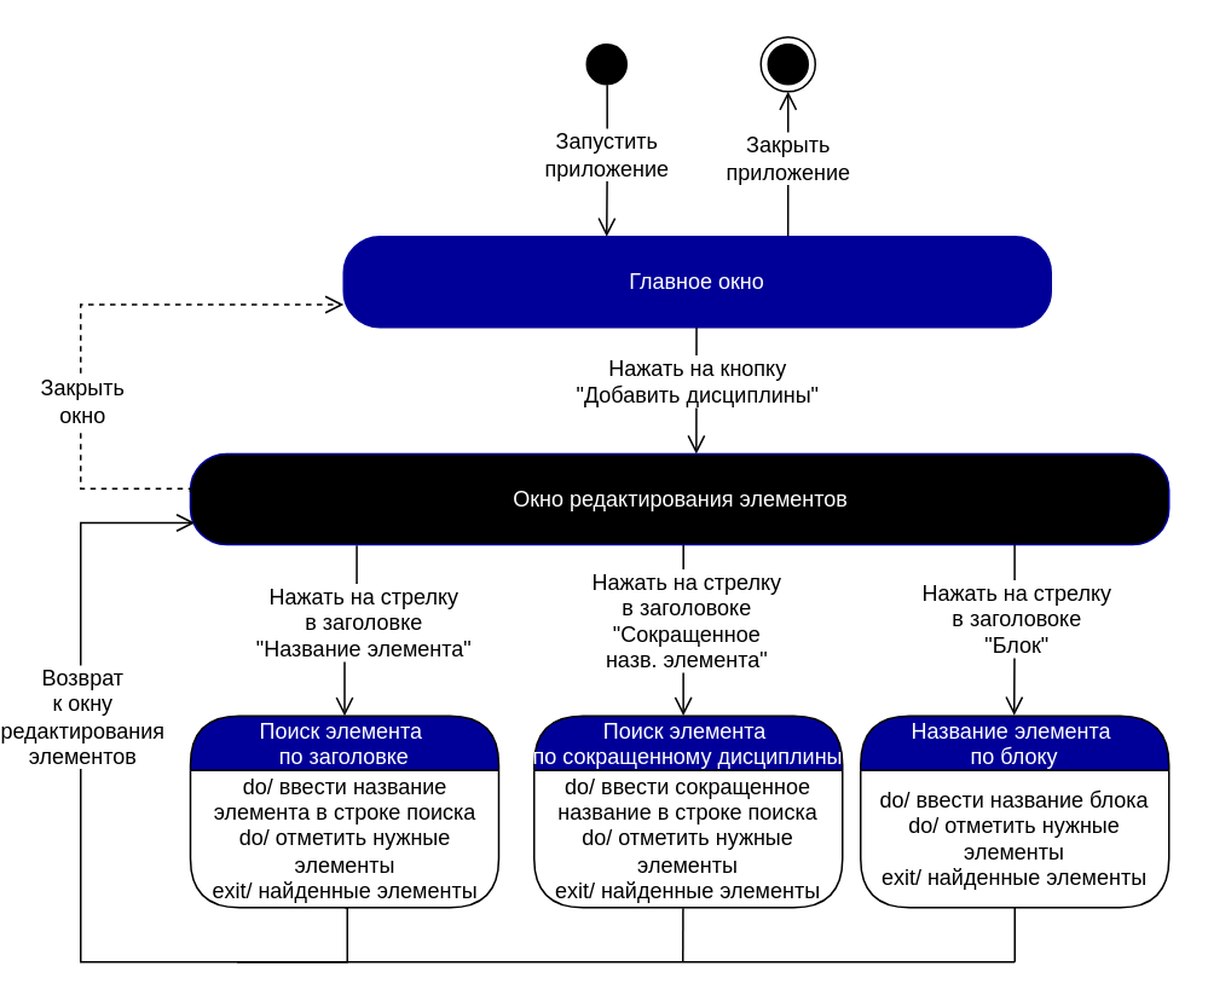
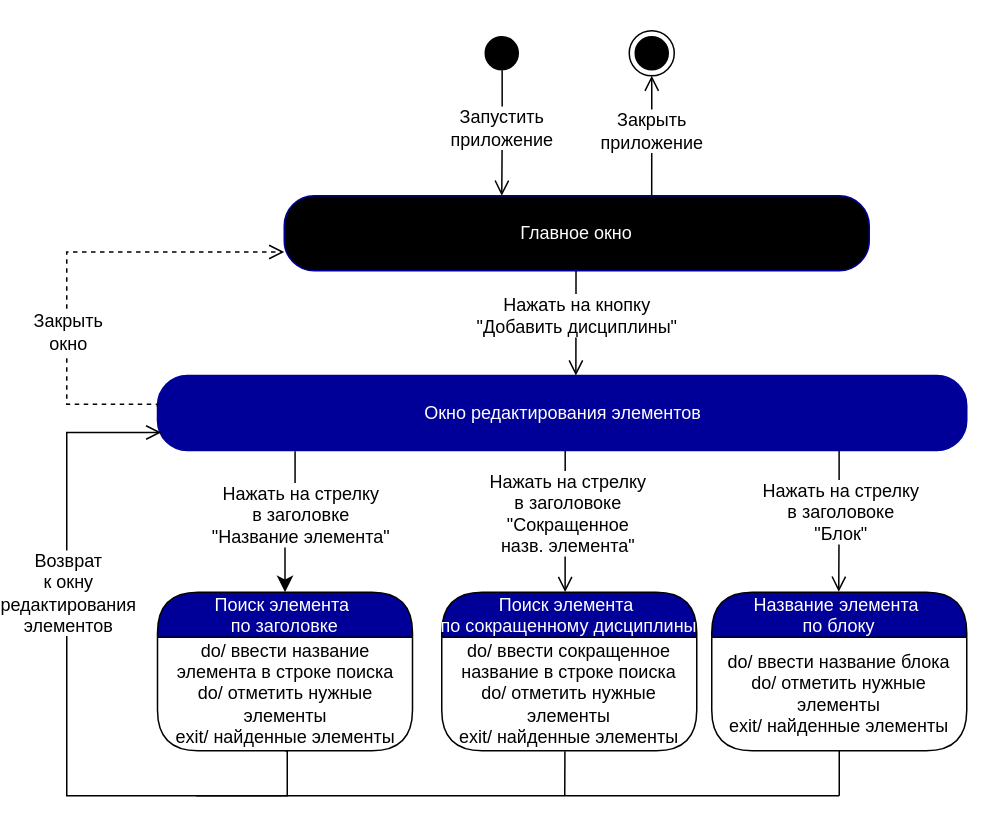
- <mxCell id="6" value="Главное окно" style="rounded=1;whiteSpace=wrap;html=1;arcSize=40;fontColor=#FFFFFF;fillColor=#000099;strokeColor=#000099;" parent="1" vertex="1"><mxGeometry x="165" y="130" width="390" height="50" as="geometry" /></mxCell>
+ <mxCell id="6" value="Главное окно" style="rounded=1;whiteSpace=wrap;html=1;arcSize=40;fontColor=#FFFFFF;fillColor=#000000;strokeColor=#000099;" parent="1" vertex="1"><mxGeometry x="165" y="130" width="390" height="50" as="geometry" /></mxCell>
- <mxCell id="11" value="Окно редактирования элементов" style="rounded=1;whiteSpace=wrap;html=1;arcSize=40;fontColor=#FFFFFF;fillColor=#000000;strokeColor=#000099;" parent="1" vertex="1"><mxGeometry x="80.5" y="249.82" width="539.5" height="50" as="geometry" /></mxCell>
+ <mxCell id="11" value="Окно редактирования элементов" style="rounded=1;whiteSpace=wrap;html=1;arcSize=40;fontColor=#FFFFFF;fillColor=#000099;strokeColor=#000099;" parent="1" vertex="1"><mxGeometry x="80.5" y="249.82" width="539.5" height="50" as="geometry" /></mxCell>
- <mxCell id="12" value="" style="edgeStyle=orthogonalEdgeStyle;html=1;verticalAlign=bottom;endArrow=open;endSize=8;strokeColor=#000000;rounded=0;fontSize=10;entryX=0.5;entryY=0;entryDx=0;entryDy=0;exitX=0.17;exitY=1.01;exitDx=0;exitDy=0;exitPerimeter=0;" parent="1" source="11" target="9" edge="1"><mxGeometry relative="1" as="geometry"><mxPoint x="-37.25" y="400" as="targetPoint" /><mxPoint x="167" y="330" as="sourcePoint" /><Array as="points" /></mxGeometry></mxCell>
+ <mxCell id="12" value="" style="edgeStyle=orthogonalEdgeStyle;html=1;verticalAlign=bottom;endArrow=classic;endSize=8;strokeColor=#000000;rounded=0;fontSize=10;entryX=0.5;entryY=0;entryDx=0;entryDy=0;exitX=0.17;exitY=1.01;exitDx=0;exitDy=0;exitPerimeter=0;" parent="1" source="11" target="9" edge="1"><mxGeometry relative="1" as="geometry"><mxPoint x="-37.25" y="400" as="targetPoint" /><mxPoint x="167" y="330" as="sourcePoint" /><Array as="points" /></mxGeometry></mxCell>
